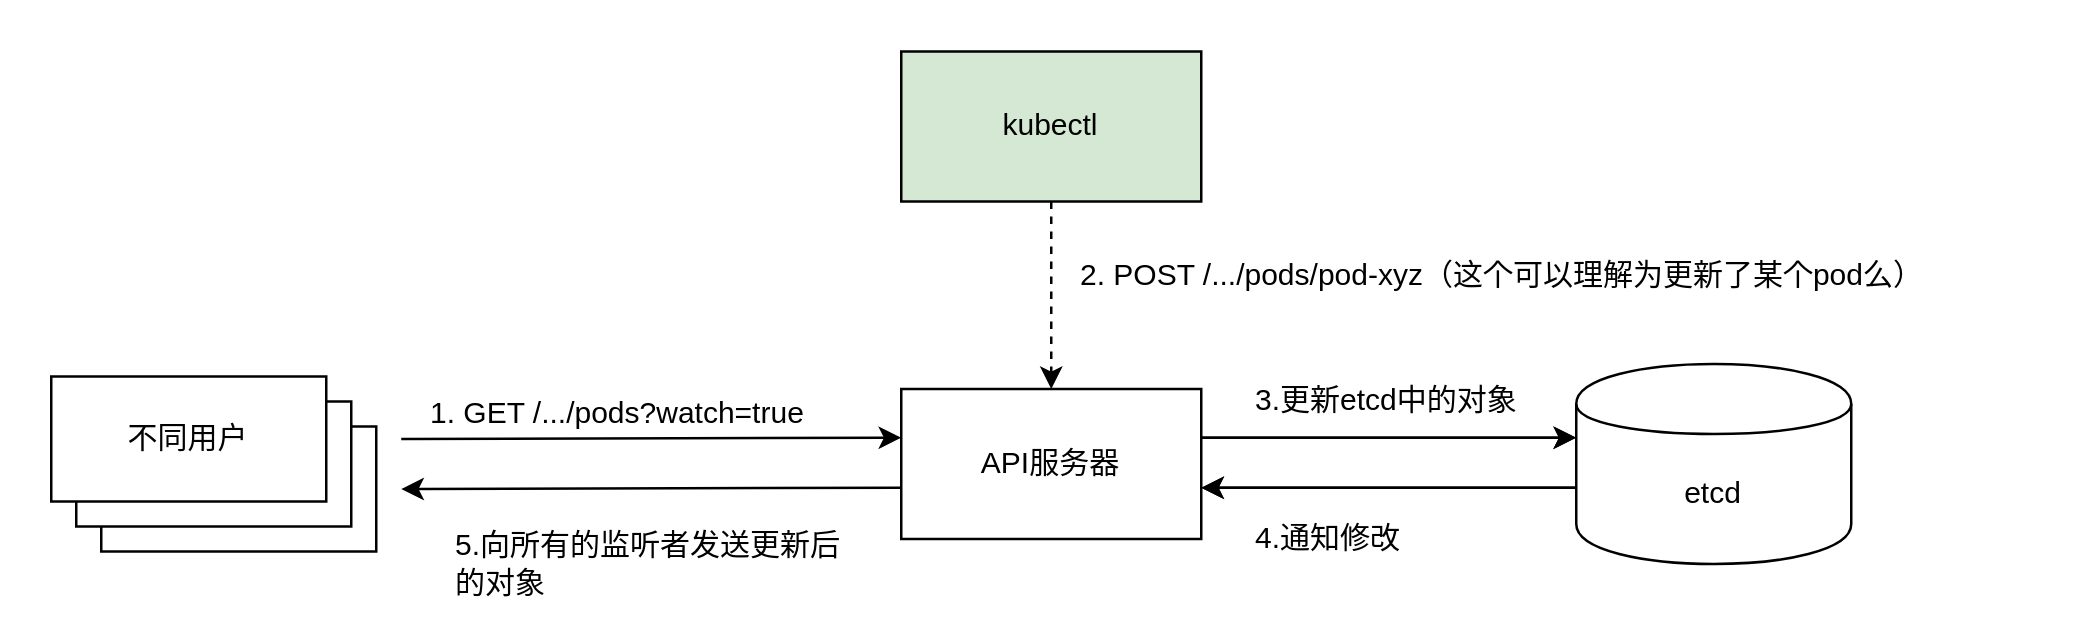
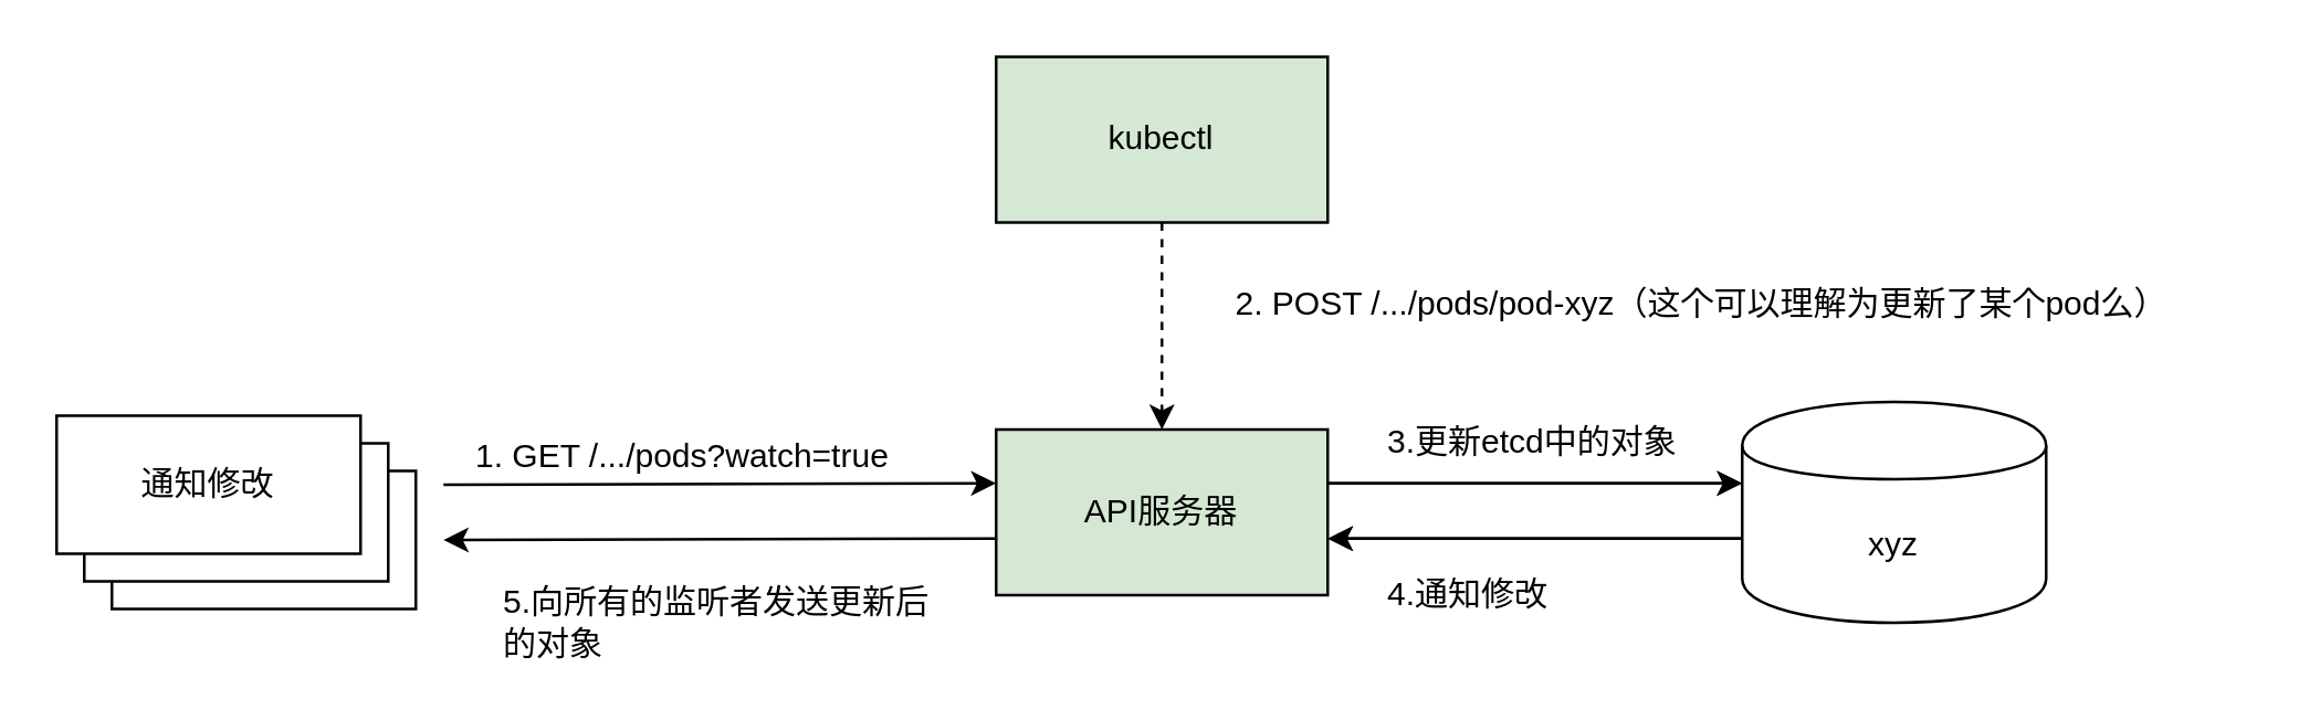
- <mxCell id="16" value="2. POST /.../pods/pod-xyz（这个可以理解为更新了某个pod么）" style="text;html=1;strokeColor=none;fillColor=none;align=left;verticalAlign=middle;whiteSpace=wrap;rounded=0;" vertex="1" parent="1"><mxGeometry x="430" y="100" width="380" height="20" as="geometry" /></mxCell>
+ <mxCell id="16" value="2. POST /.../pods/pod-xyz（这个可以理解为更新了某个pod么）" style="text;html=1;strokeColor=none;fillColor=none;align=left;verticalAlign=middle;whiteSpace=wrap;rounded=0;" vertex="1" parent="1"><mxGeometry x="445" y="100" width="380" height="20" as="geometry" /></mxCell>
- <mxCell id="14" value="不同用户" style="rounded=0;whiteSpace=wrap;html=1;" vertex="1" parent="1"><mxGeometry x="20" y="150" width="110" height="50" as="geometry" /></mxCell>
+ <mxCell id="14" value="通知修改" style="rounded=0;whiteSpace=wrap;html=1;" vertex="1" parent="1"><mxGeometry x="20" y="150" width="110" height="50" as="geometry" /></mxCell>
- <mxCell id="4" value="API服务器" style="rounded=0;whiteSpace=wrap;html=1;" vertex="1" parent="1"><mxGeometry x="360" y="155" width="120" height="60" as="geometry" /></mxCell>
+ <mxCell id="4" value="API服务器" style="rounded=0;whiteSpace=wrap;html=1;fillColor=#d5e8d4;" vertex="1" parent="1"><mxGeometry x="360" y="155" width="120" height="60" as="geometry" /></mxCell>
- <mxCell id="7" value="etcd" style="shape=cylinder;whiteSpace=wrap;html=1;boundedLbl=1;backgroundOutline=1;" vertex="1" parent="1"><mxGeometry x="630" y="145" width="110" height="80" as="geometry" /></mxCell>
+ <mxCell id="7" value="xyz" style="shape=cylinder;whiteSpace=wrap;html=1;boundedLbl=1;backgroundOutline=1;" vertex="1" parent="1"><mxGeometry x="630" y="145" width="110" height="80" as="geometry" /></mxCell>
